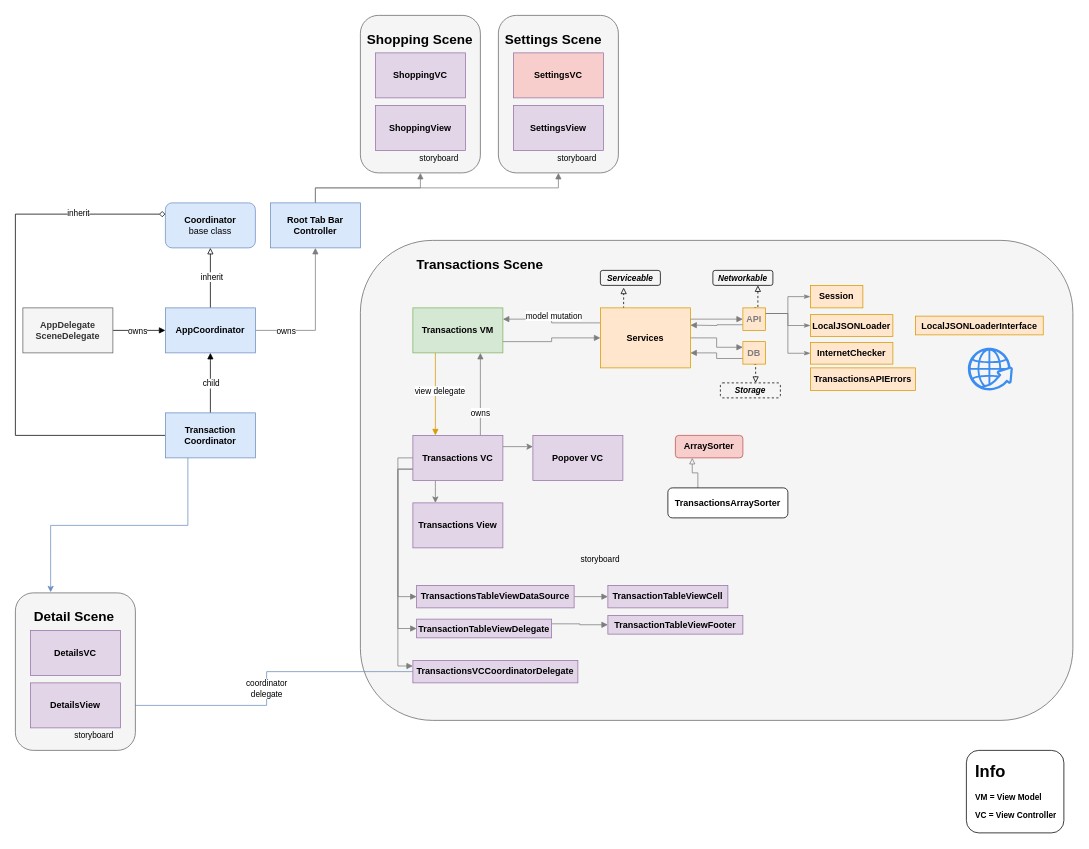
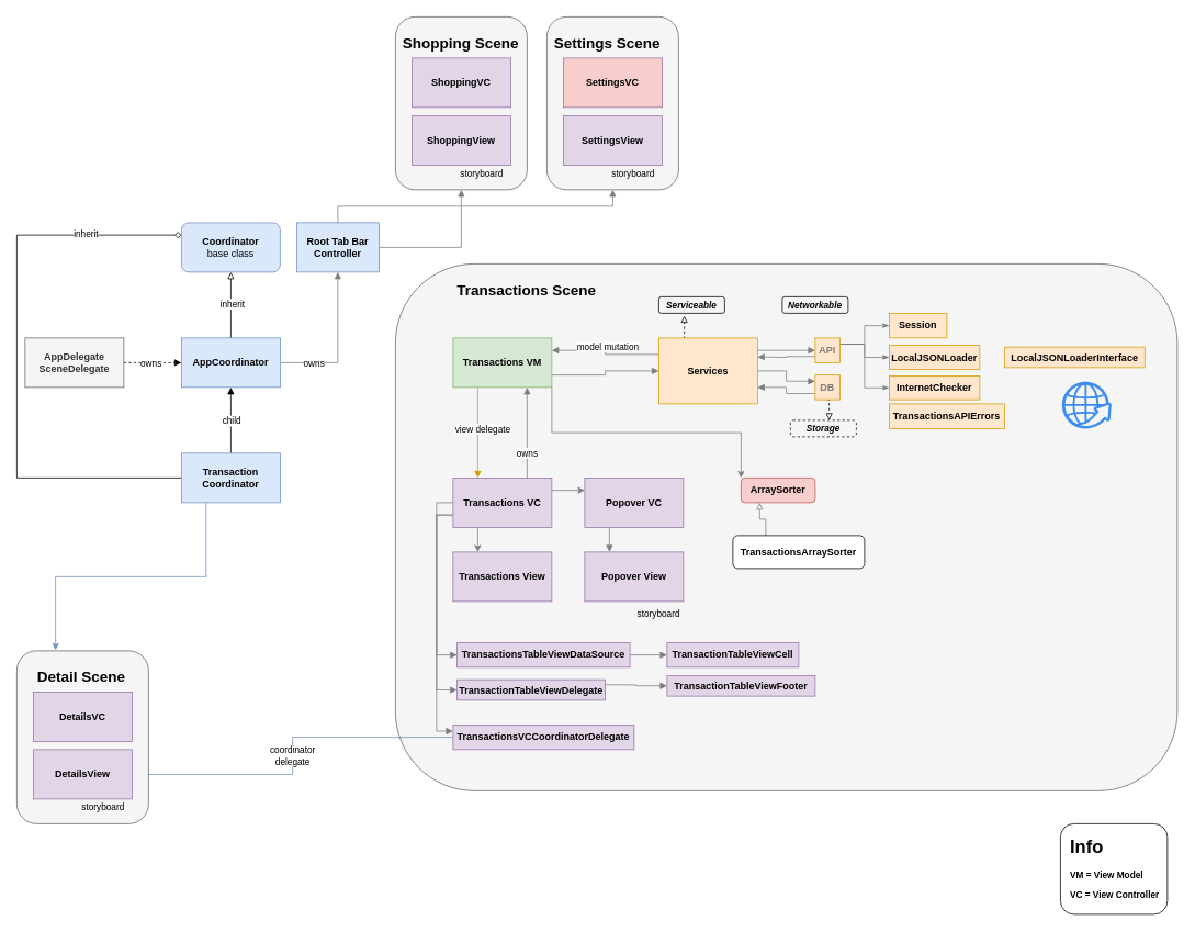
- <mxCell id="79" value="&lt;b&gt;Root Tab Bar Controller&lt;/b&gt;" style="rounded=0;whiteSpace=wrap;html=1;fillColor=#dae8fc;strokeColor=#6c8ebf;" vertex="1" parent="1"><mxGeometry x="360" y="270" width="120" height="60" as="geometry" /></mxCell>
+ <mxCell id="79" value="&lt;b&gt;Root Tab Bar Controller&lt;/b&gt;" style="rounded=0;whiteSpace=wrap;html=1;fillColor=#dae8fc;strokeColor=#6c8ebf;" vertex="1" parent="1"><mxGeometry x="360" y="270" width="100" height="60" as="geometry" /></mxCell>
- <mxCell id="37" style="edgeStyle=orthogonalEdgeStyle;rounded=0;orthogonalLoop=1;jettySize=auto;html=1;exitX=0.5;exitY=0;exitDx=0;exitDy=0;entryX=0.75;entryY=1;entryDx=0;entryDy=0;endArrow=block;endFill=0;fontSize=11;dashed=1;" parent="1" source="41" target="42" edge="1"><mxGeometry relative="1" as="geometry" /></mxCell>
- <mxCell id="3" style="edgeStyle=orthogonalEdgeStyle;rounded=0;orthogonalLoop=1;jettySize=auto;html=1;entryX=0;entryY=0.5;entryDx=0;entryDy=0;endArrow=block;endFill=1;" parent="1" source="5" target="10" edge="1"><mxGeometry relative="1" as="geometry" /></mxCell>
+ <mxCell id="3" style="edgeStyle=orthogonalEdgeStyle;rounded=0;orthogonalLoop=1;jettySize=auto;html=1;entryX=0;entryY=0.5;entryDx=0;entryDy=0;endArrow=block;endFill=1;dashed=1;" parent="1" source="5" target="10" edge="1"><mxGeometry relative="1" as="geometry" /></mxCell>
+ <mxCell id="19" style="edgeStyle=orthogonalEdgeStyle;rounded=0;orthogonalLoop=1;jettySize=auto;html=1;exitX=1;exitY=1;exitDx=0;exitDy=0;entryX=0;entryY=0;entryDx=0;entryDy=0;strokeColor=#7D7D7D;strokeWidth=1;endArrow=classic;endFill=1;" edge="1" parent="1" source="20" target="58"><mxGeometry relative="1" as="geometry" /></mxCell>
+ <mxCell id="62" style="edgeStyle=orthogonalEdgeStyle;rounded=0;orthogonalLoop=1;jettySize=auto;html=1;exitX=0.25;exitY=1;exitDx=0;exitDy=0;entryX=0.25;entryY=0;entryDx=0;entryDy=0;strokeColor=#7D7D7D;strokeWidth=1;endArrow=block;endFill=1;" edge="1" parent="1" source="63" target="61"><mxGeometry relative="1" as="geometry" /></mxCell>
+ <mxCell id="61" value="Popover View" style="rounded=0;whiteSpace=wrap;html=1;fontStyle=1;fillColor=#e1d5e7;strokeColor=#9673a6;" vertex="1" parent="1"><mxGeometry x="710" y="670" width="120" height="60" as="geometry" /></mxCell>
